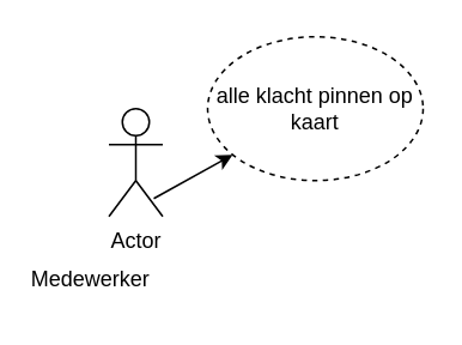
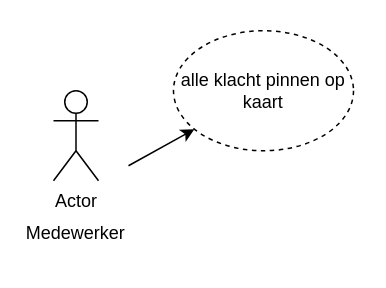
- <mxCell id="2" value="Actor" style="shape=umlActor;verticalLabelPosition=bottom;verticalAlign=top;html=1;outlineConnect=0;" vertex="1" parent="1"><mxGeometry x="60" y="60" width="30" height="60" as="geometry" /></mxCell>
+ <mxCell id="2" value="Actor" style="shape=umlActor;verticalLabelPosition=bottom;verticalAlign=top;html=1;outlineConnect=0;" vertex="1" parent="1"><mxGeometry x="35" y="60" width="30" height="60" as="geometry" /></mxCell>
